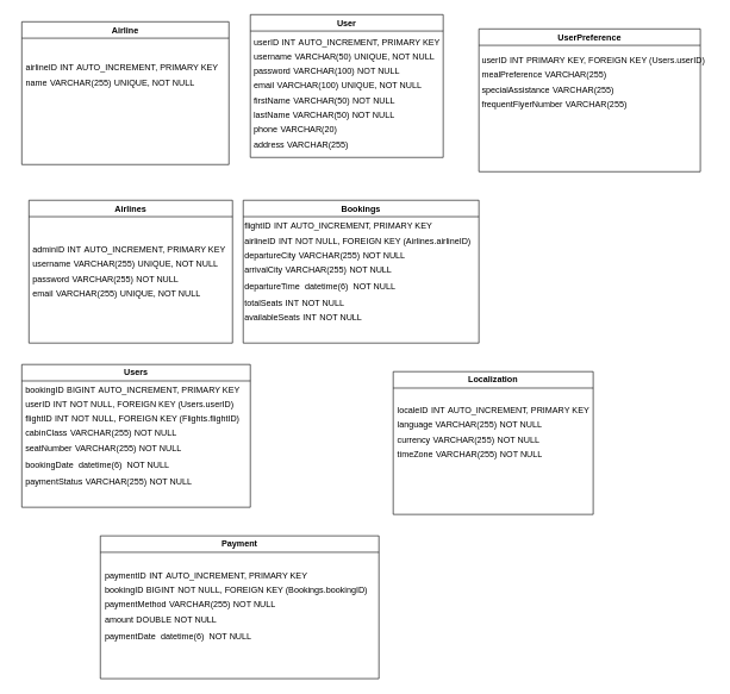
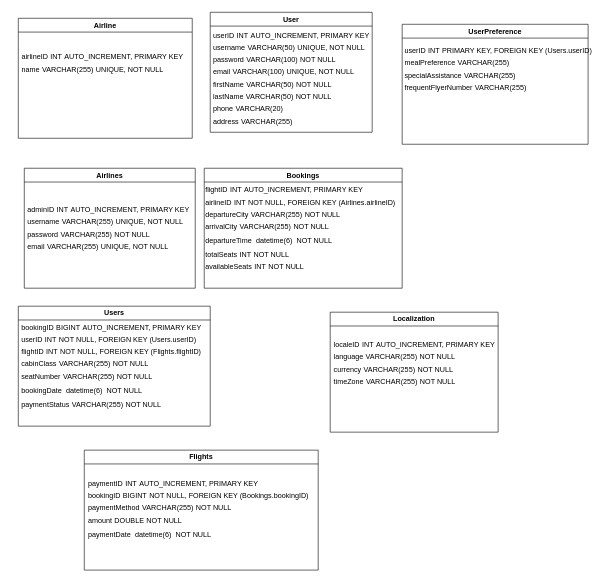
- <mxCell id="12" value="Payment" style="swimlane;whiteSpace=wrap;html=1;" vertex="1" parent="1"><mxGeometry x="140" y="750" width="390" height="200" as="geometry" /></mxCell>
+ <mxCell id="12" value="Flights" style="swimlane;whiteSpace=wrap;html=1;" vertex="1" parent="1"><mxGeometry x="140" y="750" width="390" height="200" as="geometry" /></mxCell>
